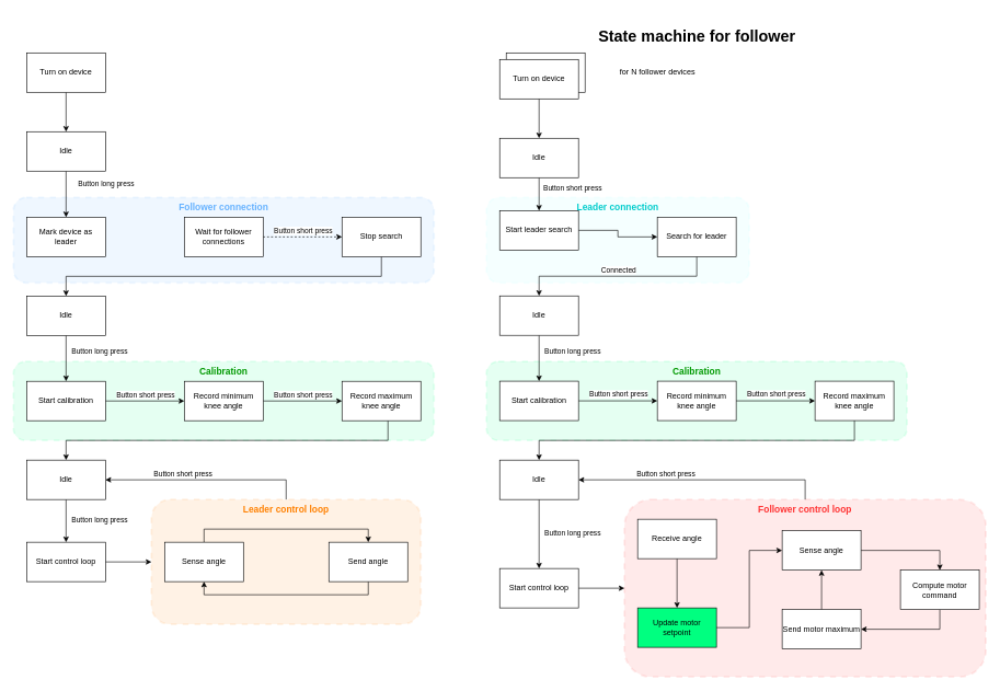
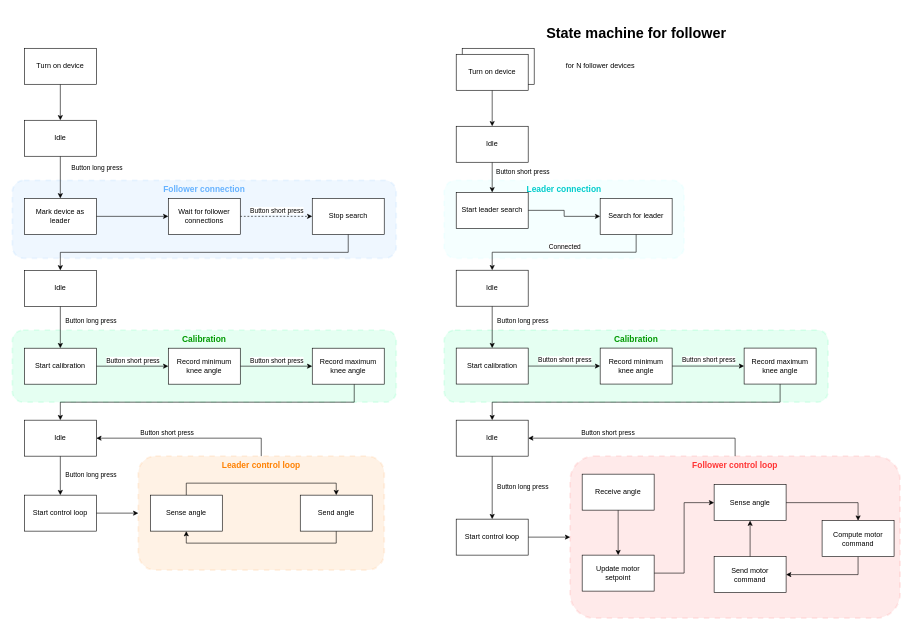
+ <mxCell id="15" style="edgeStyle=orthogonalEdgeStyle;rounded=0;orthogonalLoop=1;jettySize=auto;html=1;" parent="1" source="16" target="19" edge="1"><mxGeometry relative="1" as="geometry" /></mxCell>
- <mxCell id="78" value="Update motor setpoint" style="rounded=0;whiteSpace=wrap;html=1;fillColor=#00ff80;" parent="1" vertex="1"><mxGeometry x="970" y="925" width="120" height="60" as="geometry" /></mxCell>
+ <mxCell id="78" value="Update motor setpoint" style="rounded=0;whiteSpace=wrap;html=1;" parent="1" vertex="1"><mxGeometry x="970" y="925" width="120" height="60" as="geometry" /></mxCell>
- <mxCell id="80" value="Send motor maximum" style="rounded=0;whiteSpace=wrap;html=1;" parent="1" vertex="1"><mxGeometry x="1190" y="927.5" width="120" height="60" as="geometry" /></mxCell>
+ <mxCell id="80" value="Send motor command" style="rounded=0;whiteSpace=wrap;html=1;" parent="1" vertex="1"><mxGeometry x="1190" y="927.5" width="120" height="60" as="geometry" /></mxCell>
